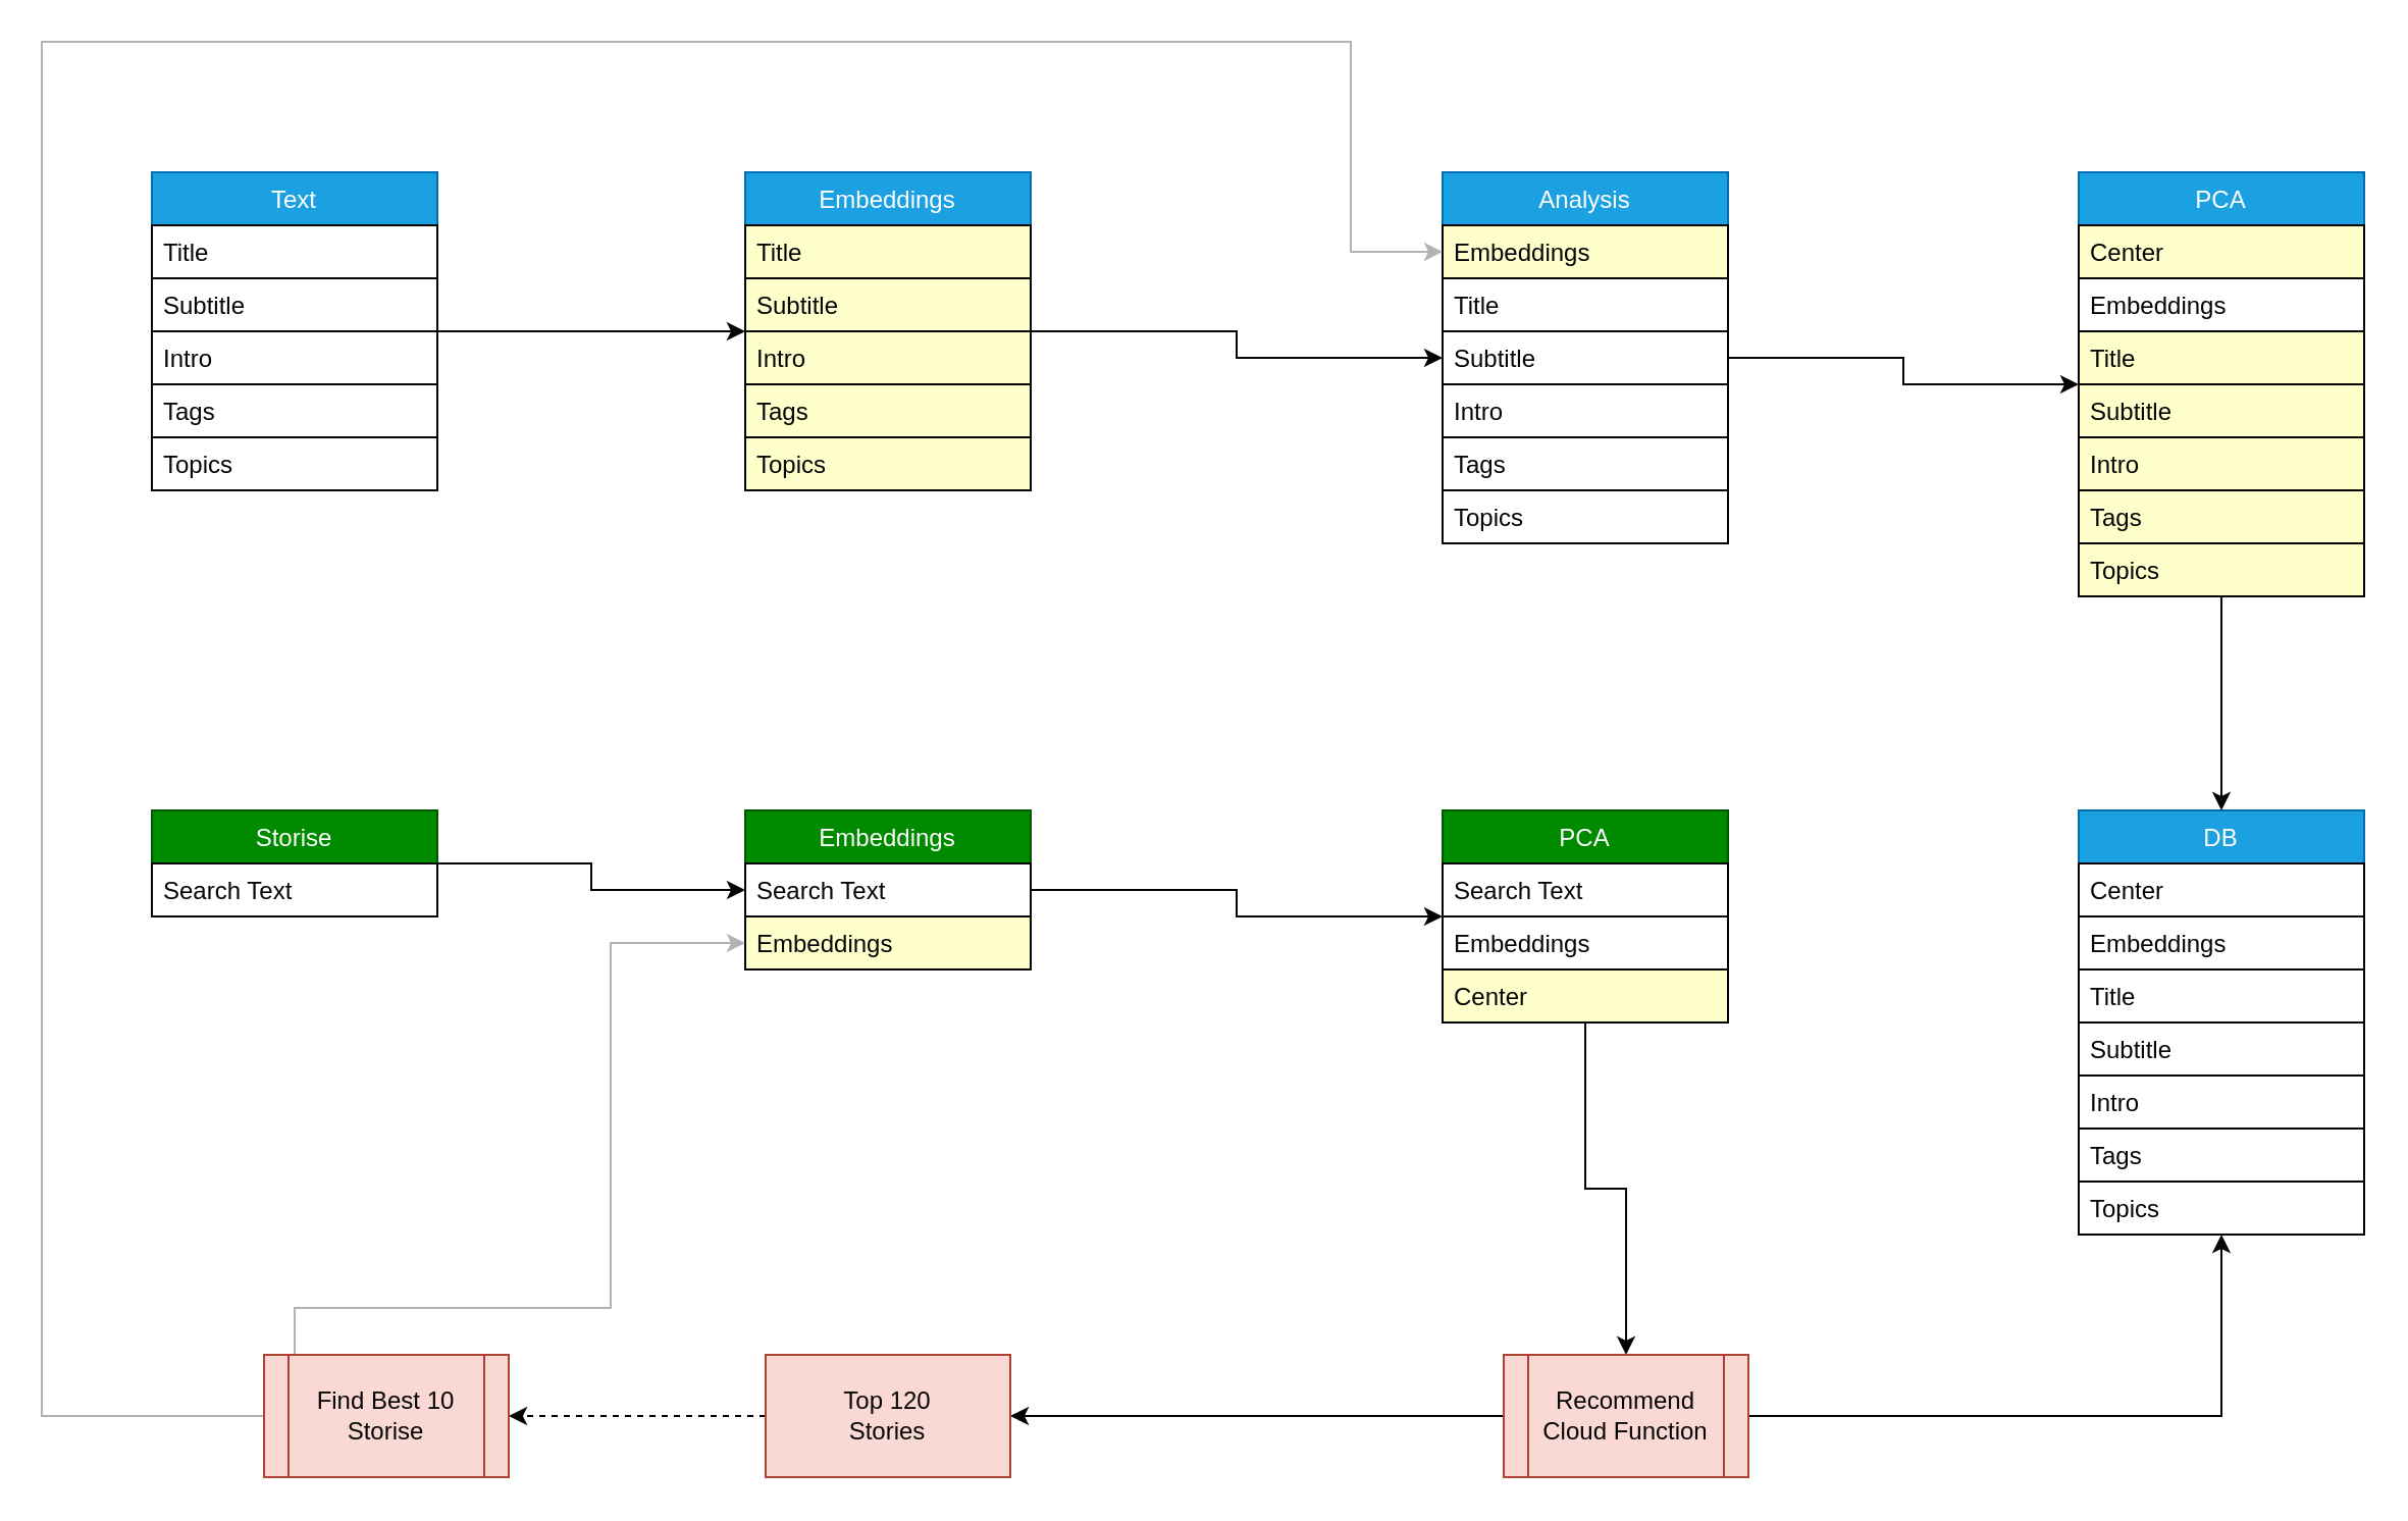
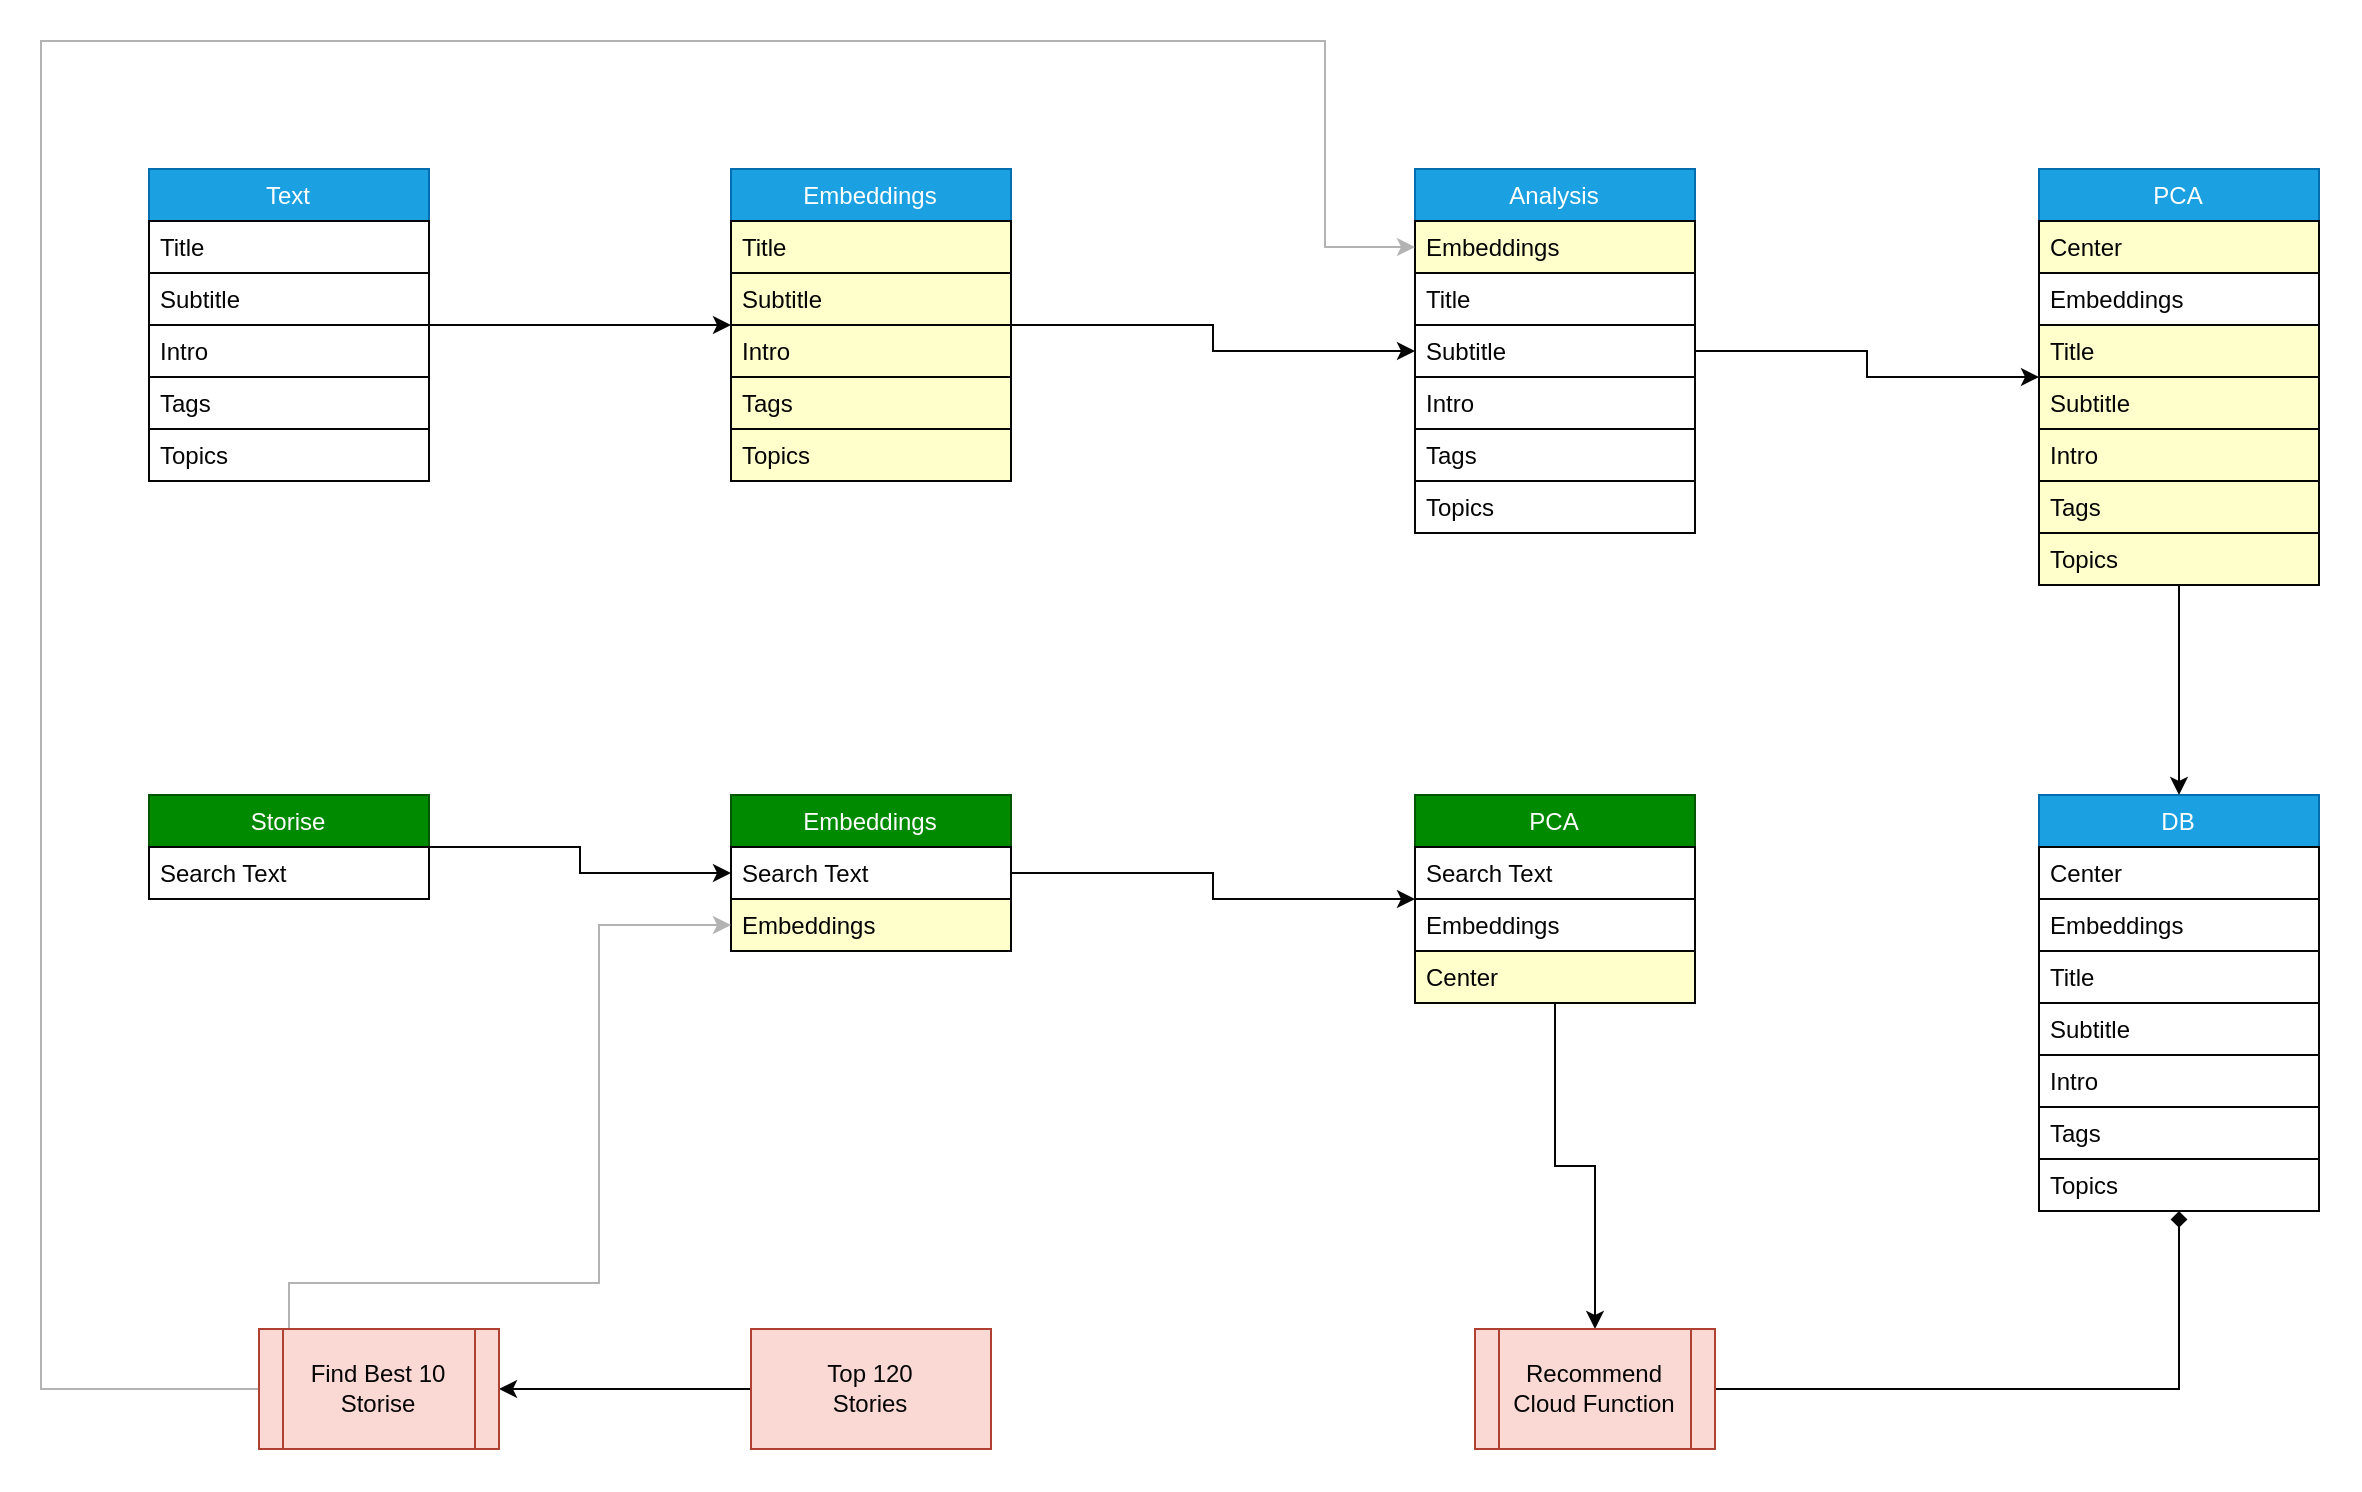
- <mxCell id="53" style="edgeStyle=orthogonalEdgeStyle;rounded=0;orthogonalLoop=1;jettySize=auto;html=1;strokeColor=#050505;fontColor=#050505;" edge="1" parent="1" source="55" target="16"><mxGeometry relative="1" as="geometry" /></mxCell>
+ <mxCell id="53" style="edgeStyle=orthogonalEdgeStyle;rounded=0;orthogonalLoop=1;jettySize=auto;html=1;strokeColor=#050505;fontColor=#050505;endArrow=diamond;" edge="1" parent="1" source="55" target="16"><mxGeometry relative="1" as="geometry" /></mxCell>
- <mxCell id="56" style="edgeStyle=orthogonalEdgeStyle;rounded=0;orthogonalLoop=1;jettySize=auto;html=1;strokeColor=#050505;fontColor=#050505;dashed=1;" edge="1" parent="1" source="57" target="60"><mxGeometry relative="1" as="geometry" /></mxCell>
+ <mxCell id="56" style="edgeStyle=orthogonalEdgeStyle;rounded=0;orthogonalLoop=1;jettySize=auto;html=1;strokeColor=#050505;fontColor=#050505;" edge="1" parent="1" source="57" target="60"><mxGeometry relative="1" as="geometry" /></mxCell>
- <mxCell id="54" style="edgeStyle=orthogonalEdgeStyle;rounded=0;orthogonalLoop=1;jettySize=auto;html=1;strokeColor=#050505;fontColor=#050505;" edge="1" parent="1" source="55" target="57"><mxGeometry relative="1" as="geometry" /></mxCell>
